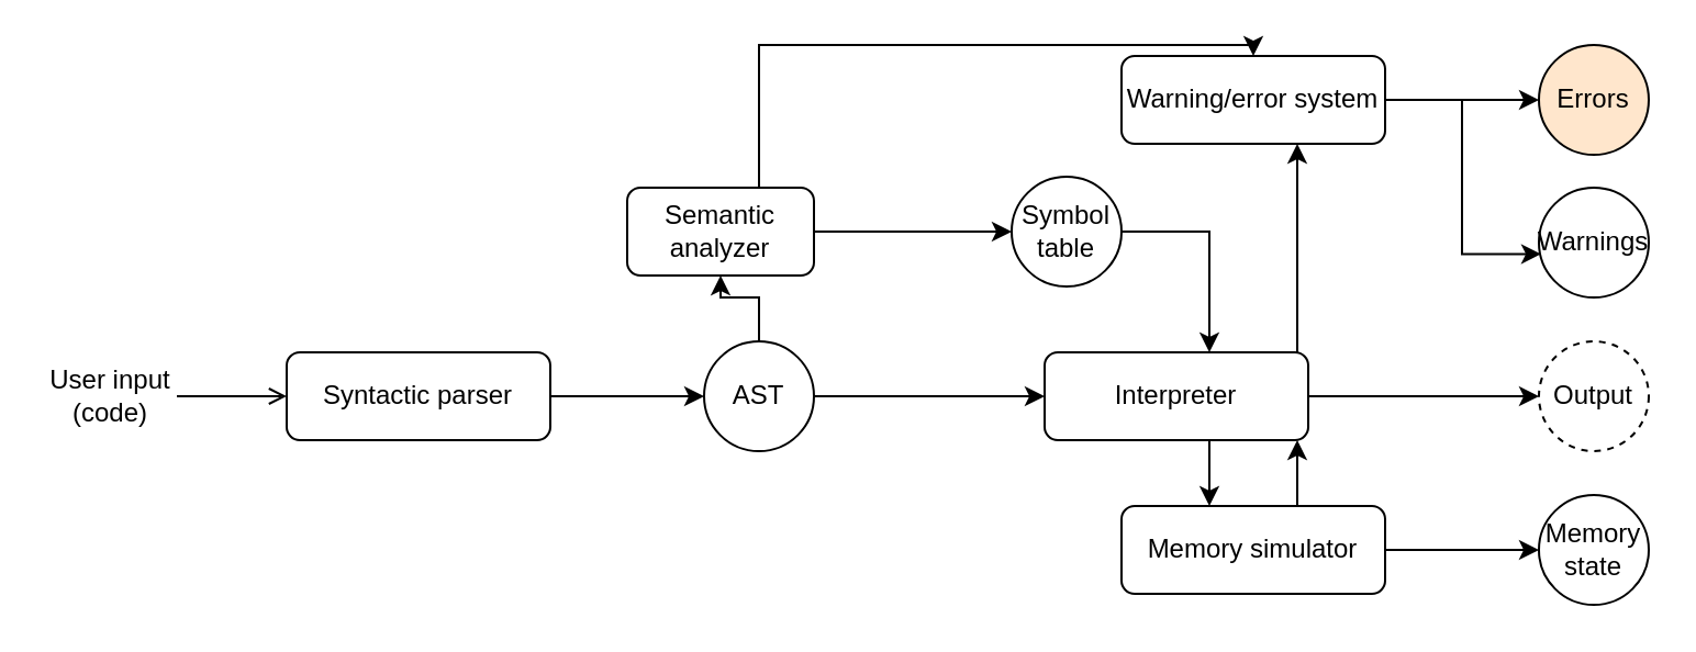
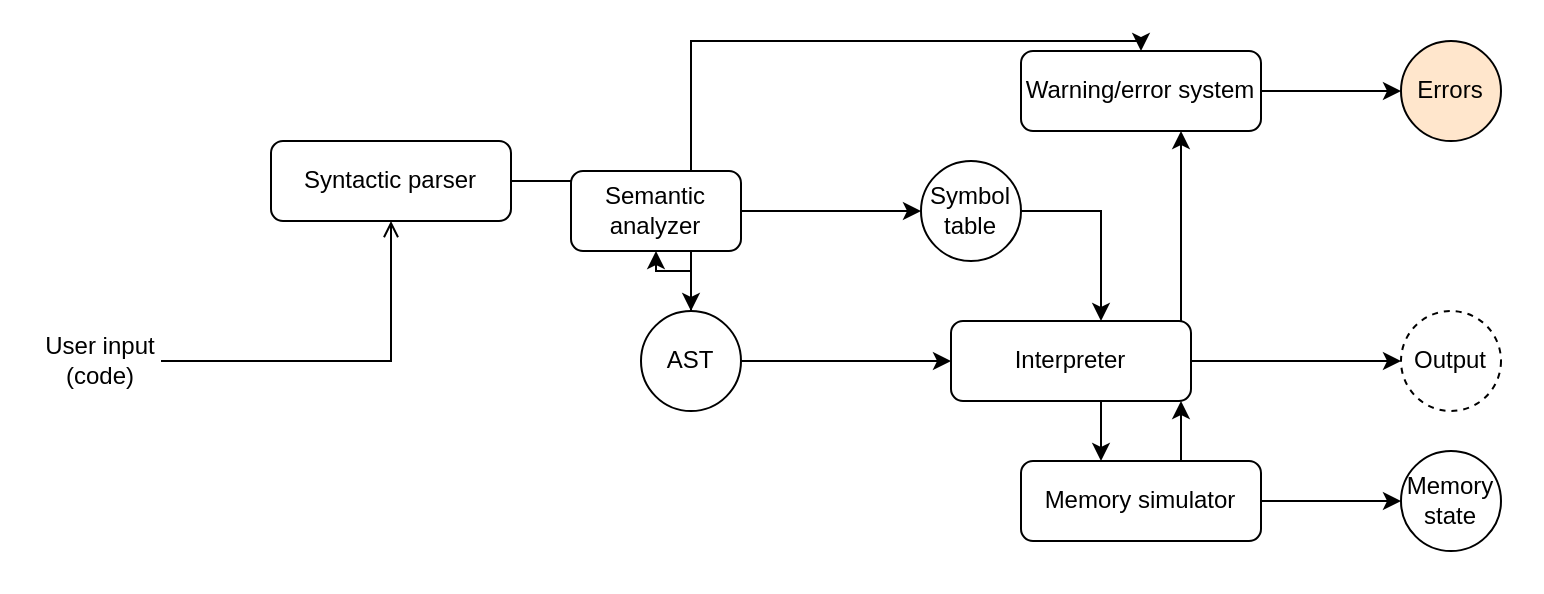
- <mxCell id="27" style="edgeStyle=orthogonalEdgeStyle;rounded=0;orthogonalLoop=1;jettySize=auto;html=1;entryX=0.02;entryY=0.604;entryDx=0;entryDy=0;entryPerimeter=0;" edge="1" parent="1" source="24" target="25"><mxGeometry relative="1" as="geometry" /></mxCell>
- <mxCell id="25" value="Warnings" style="ellipse;whiteSpace=wrap;html=1;" vertex="1" parent="1"><mxGeometry x="700" y="85" width="50" height="50" as="geometry" /></mxCell>
- <mxCell id="3" value="Syntactic parser" style="rounded=1;whiteSpace=wrap;html=1;" vertex="1" parent="1"><mxGeometry x="130" y="160" width="120" height="40" as="geometry" /></mxCell>
+ <mxCell id="3" value="Syntactic parser" style="rounded=1;whiteSpace=wrap;html=1;" vertex="1" parent="1"><mxGeometry x="135" y="70" width="120" height="40" as="geometry" /></mxCell>
